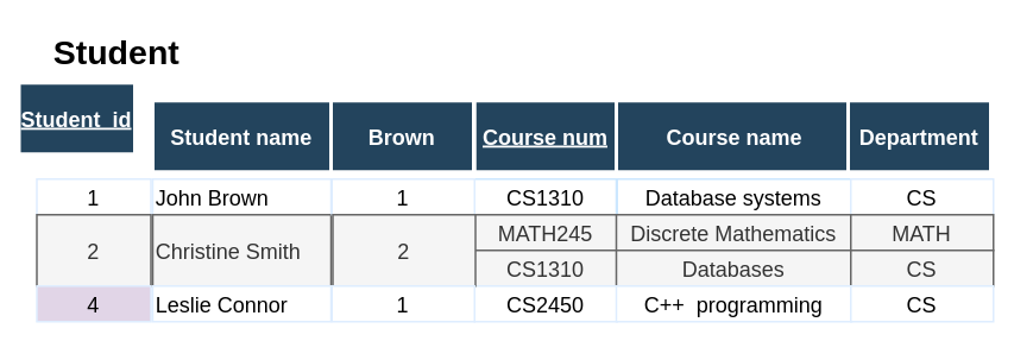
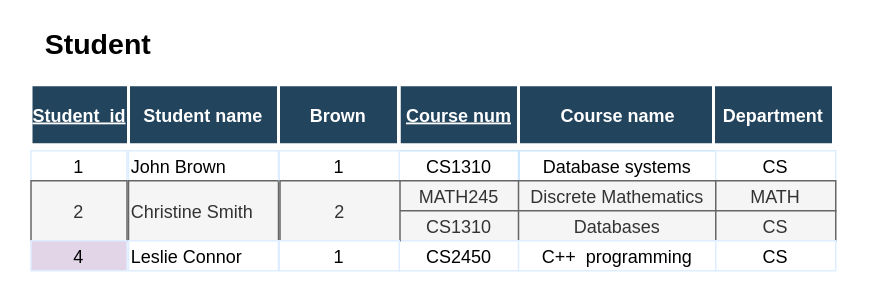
- <mxCell id="29" value="Student_id" style="fillColor=#23445D;strokeColor=#FFFFFF;strokeWidth=2;fontColor=#FFFFFF;fontStyle=5" parent="1" vertex="1"><mxGeometry x="10" y="46" width="65" height="40" as="geometry" /></mxCell>
+ <mxCell id="29" value="Student_id" style="fillColor=#23445D;strokeColor=#FFFFFF;strokeWidth=2;fontColor=#FFFFFF;fontStyle=5" parent="1" vertex="1"><mxGeometry x="20" y="56" width="65" height="40" as="geometry" /></mxCell>
